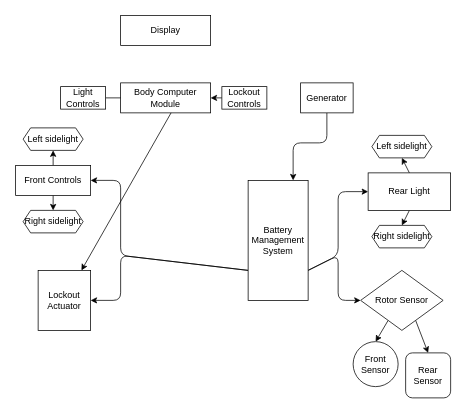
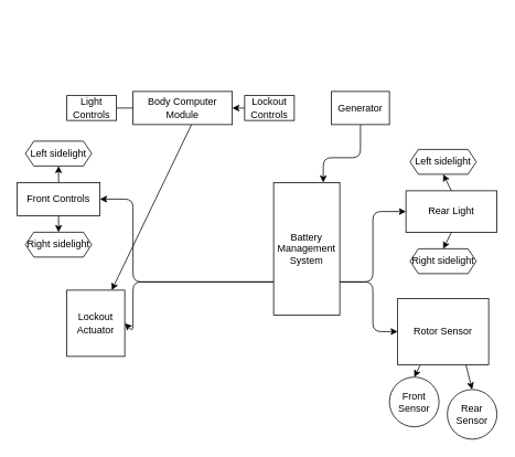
- <mxCell id="21" value="Display" style="rounded=0;whiteSpace=wrap;html=1;" parent="1" vertex="1"><mxGeometry x="160" y="20" width="120" height="40" as="geometry" /></mxCell>
- <mxCell id="18" value="Battery Management&lt;br&gt;System" style="rounded=0;whiteSpace=wrap;html=1;" parent="1" vertex="1"><mxGeometry x="330" y="240" width="80" height="160" as="geometry" /></mxCell>
+ <mxCell id="18" value="Battery Management&lt;br&gt;System" style="rounded=0;whiteSpace=wrap;html=1;" parent="1" vertex="1"><mxGeometry x="330" y="220" width="80" height="160" as="geometry" /></mxCell>
- <mxCell id="13" value="Lockout Actuator" style="rounded=0;whiteSpace=wrap;html=1;" parent="1" vertex="1"><mxGeometry x="50" y="360" width="70" height="80" as="geometry" /></mxCell>
+ <mxCell id="13" value="Lockout Actuator" style="rounded=0;whiteSpace=wrap;html=1;" parent="1" vertex="1"><mxGeometry x="80" y="350" width="70" height="80" as="geometry" /></mxCell>
- <mxCell id="6" value="Rotor Sensor" style="rhombus;whiteSpace=wrap;html=1;" parent="1" vertex="1"><mxGeometry x="480" y="360" width="110" height="80" as="geometry" /></mxCell>
+ <mxCell id="6" value="Rotor Sensor" style="rounded=0;whiteSpace=wrap;html=1;" parent="1" vertex="1"><mxGeometry x="480" y="360" width="110" height="80" as="geometry" /></mxCell>
- <mxCell id="25" value="Rear&lt;br&gt;Sensor" style="whiteSpace=wrap;html=1;aspect=fixed;rounded=1;" parent="1" vertex="1"><mxGeometry x="540" y="470" width="60" height="60" as="geometry" /></mxCell>
+ <mxCell id="25" value="Rear&lt;br&gt;Sensor" style="ellipse;whiteSpace=wrap;html=1;aspect=fixed;" parent="1" vertex="1"><mxGeometry x="540" y="470" width="60" height="60" as="geometry" /></mxCell>
